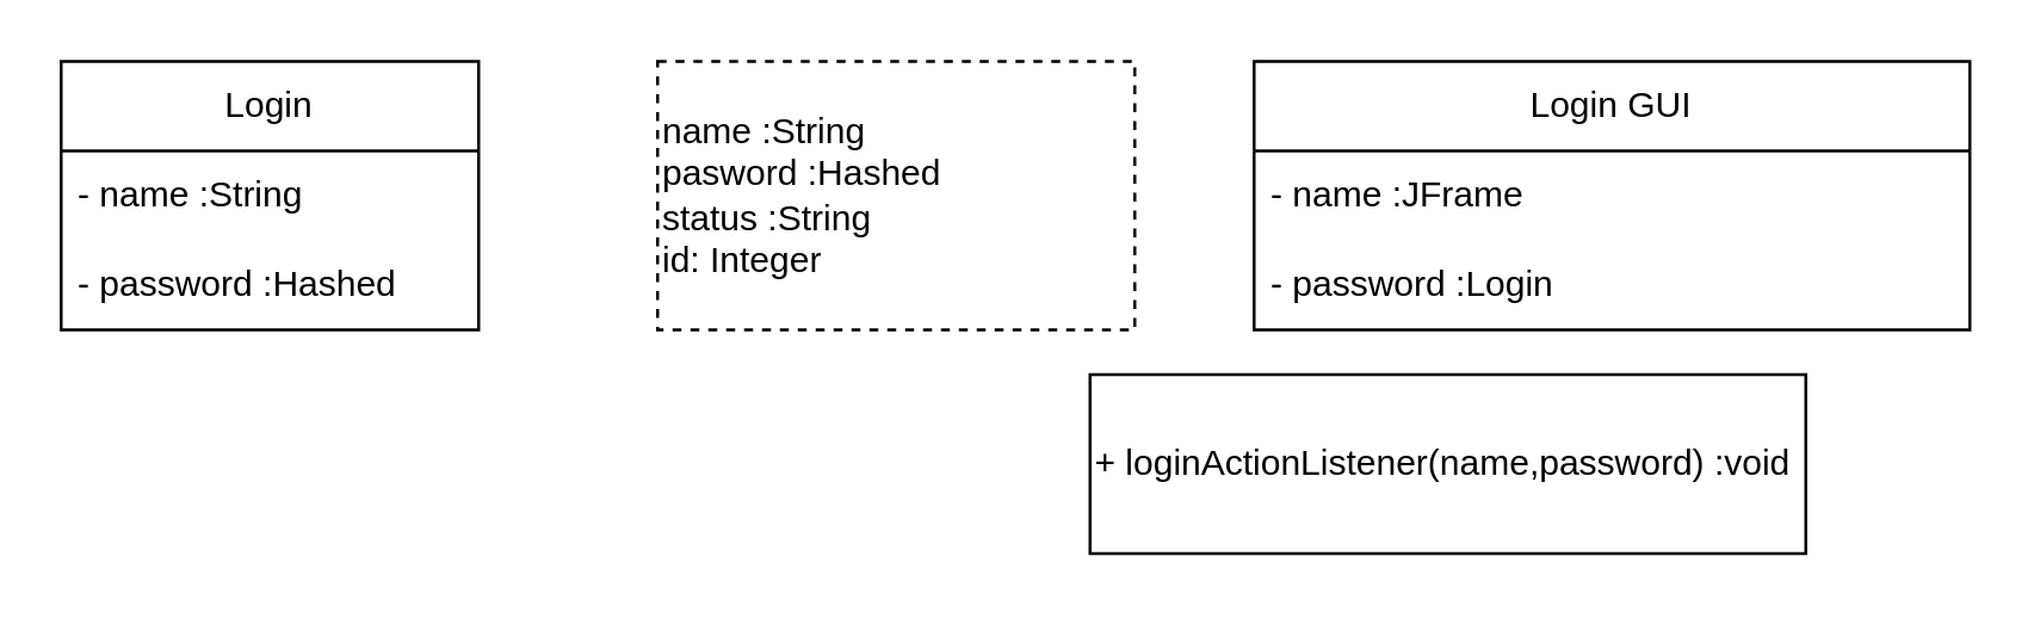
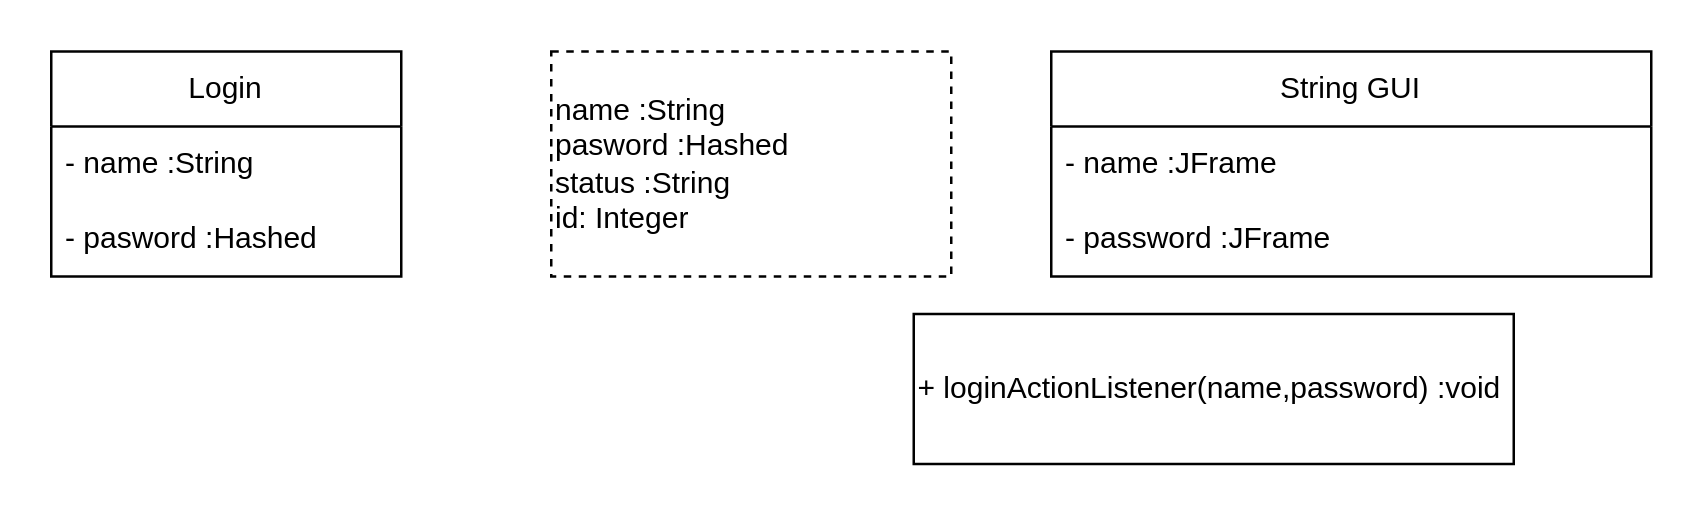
- <mxCell id="6" value="Login GUI" style="swimlane;fontStyle=0;childLayout=stackLayout;horizontal=1;startSize=30;horizontalStack=0;resizeParent=1;resizeParentMax=0;resizeLast=0;collapsible=1;marginBottom=0;whiteSpace=wrap;html=1;" vertex="1" parent="1"><mxGeometry x="420" y="20" width="240" height="90" as="geometry" /></mxCell>
+ <mxCell id="6" value="String GUI" style="swimlane;fontStyle=0;childLayout=stackLayout;horizontal=1;startSize=30;horizontalStack=0;resizeParent=1;resizeParentMax=0;resizeLast=0;collapsible=1;marginBottom=0;whiteSpace=wrap;html=1;" vertex="1" parent="1"><mxGeometry x="420" y="20" width="240" height="90" as="geometry" /></mxCell>
- <mxCell id="4" value="- password :Hashed&amp;nbsp;" style="text;strokeColor=none;fillColor=none;align=left;verticalAlign=middle;spacingLeft=4;spacingRight=4;overflow=hidden;points=[[0,0.5],[1,0.5]];portConstraint=eastwest;rotatable=0;whiteSpace=wrap;html=1;" vertex="1" parent="2"><mxGeometry y="60" width="140" height="30" as="geometry" /></mxCell>
+ <mxCell id="4" value="- pasword :Hashed&amp;nbsp;" style="text;strokeColor=none;fillColor=none;align=left;verticalAlign=middle;spacingLeft=4;spacingRight=4;overflow=hidden;points=[[0,0.5],[1,0.5]];portConstraint=eastwest;rotatable=0;whiteSpace=wrap;html=1;" vertex="1" parent="2"><mxGeometry y="60" width="140" height="30" as="geometry" /></mxCell>
- <mxCell id="8" value="- password :Login" style="text;strokeColor=none;fillColor=none;align=left;verticalAlign=middle;spacingLeft=4;spacingRight=4;overflow=hidden;points=[[0,0.5],[1,0.5]];portConstraint=eastwest;rotatable=0;whiteSpace=wrap;html=1;" vertex="1" parent="6"><mxGeometry y="60" width="240" height="30" as="geometry" /></mxCell>
+ <mxCell id="8" value="- password :JFrame" style="text;strokeColor=none;fillColor=none;align=left;verticalAlign=middle;spacingLeft=4;spacingRight=4;overflow=hidden;points=[[0,0.5],[1,0.5]];portConstraint=eastwest;rotatable=0;whiteSpace=wrap;html=1;" vertex="1" parent="6"><mxGeometry y="60" width="240" height="30" as="geometry" /></mxCell>
